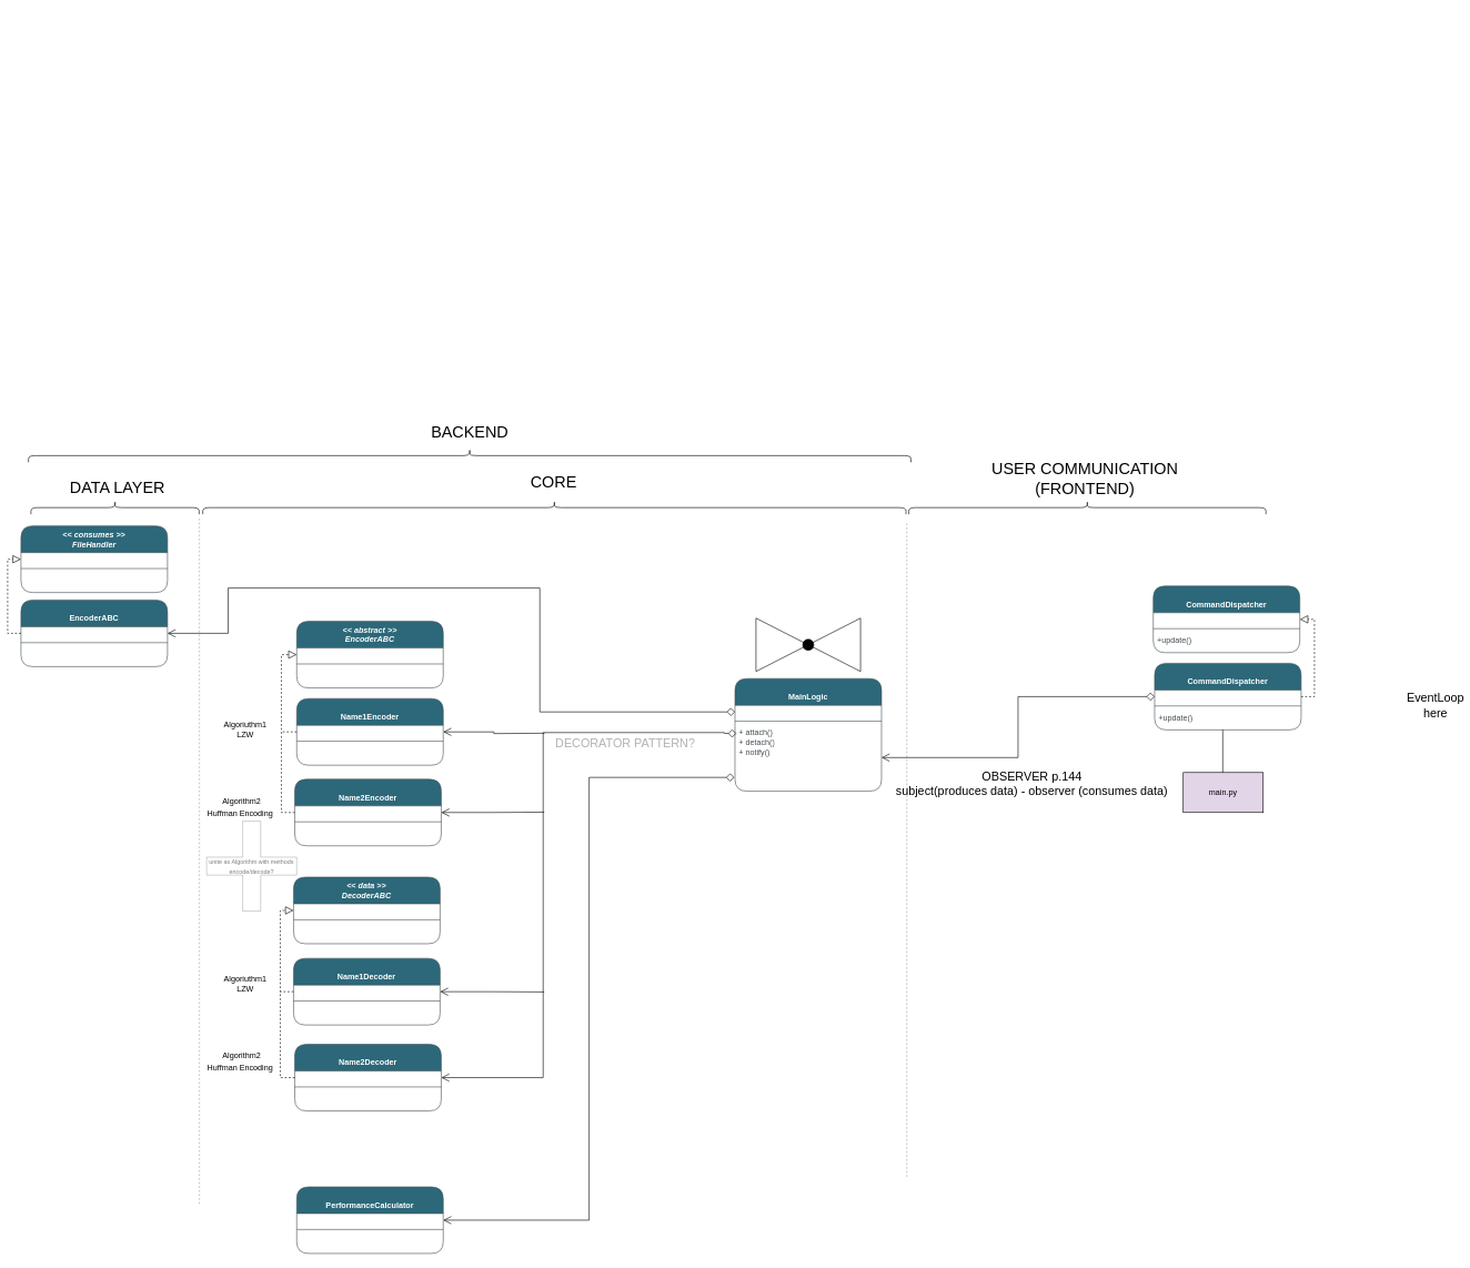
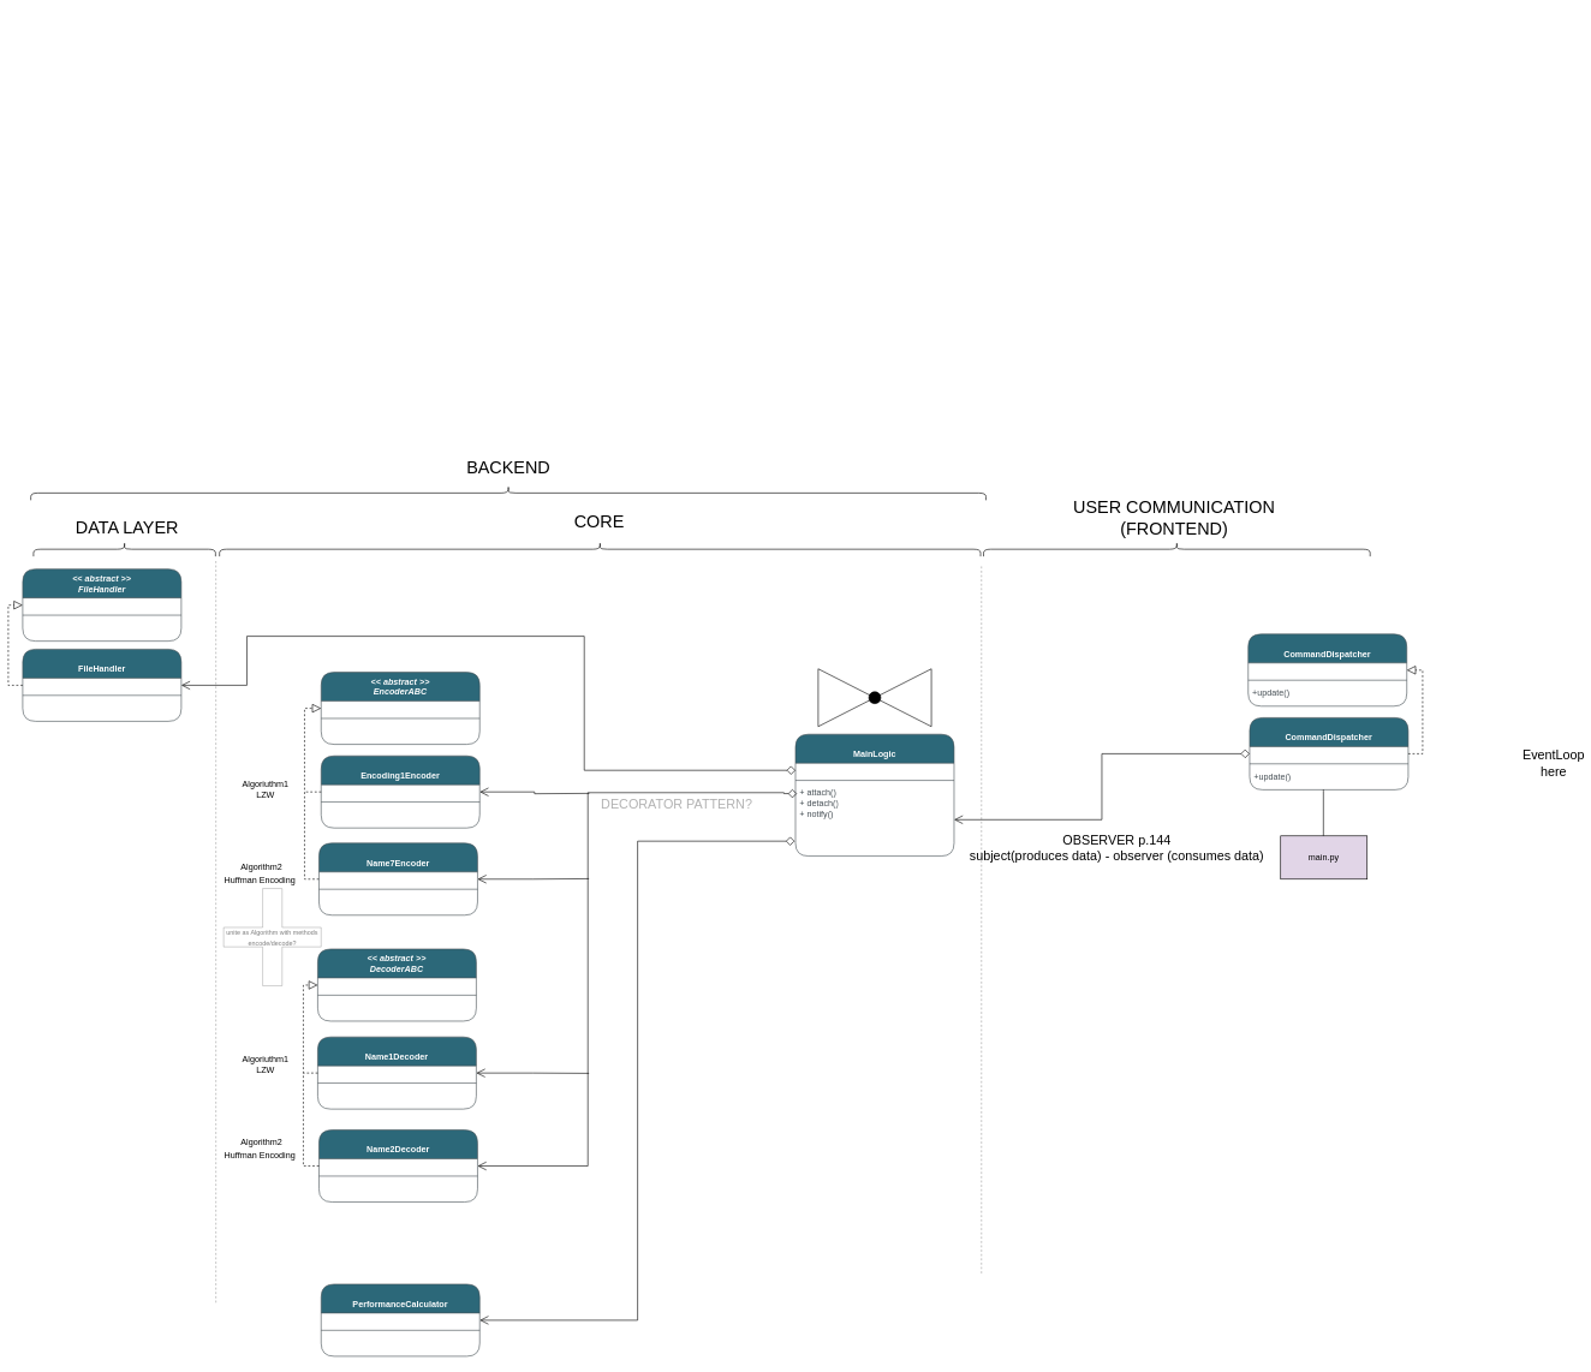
- <mxCell id="75" value="&lt;i style=&quot;border-color: var(--border-color);&quot;&gt;&amp;lt;&amp;lt; consumes &amp;gt;&amp;gt;&lt;/i&gt;&lt;br&gt;&lt;i&gt;FileHandler&lt;/i&gt;" style="swimlane;fontStyle=1;align=center;verticalAlign=top;childLayout=stackLayout;horizontal=1;startSize=40;horizontalStack=0;resizeParent=1;resizeParentMax=0;resizeLast=0;collapsible=1;marginBottom=0;whiteSpace=wrap;html=1;strokeColor=#464F55;fontColor=#FFFFFF;fillColor=#2C6879;rounded=1;labelBackgroundColor=none;" vertex="1" parent="1"><mxGeometry x="20" y="788.75" width="220" height="100" as="geometry"><mxRectangle x="299" y="276" width="120" height="40" as="alternateBounds" /></mxGeometry></mxCell>
+ <mxCell id="75" value="&lt;i style=&quot;border-color: var(--border-color);&quot;&gt;&amp;lt;&amp;lt; abstract &amp;gt;&amp;gt;&lt;/i&gt;&lt;br&gt;&lt;i&gt;FileHandler&lt;/i&gt;" style="swimlane;fontStyle=1;align=center;verticalAlign=top;childLayout=stackLayout;horizontal=1;startSize=40;horizontalStack=0;resizeParent=1;resizeParentMax=0;resizeLast=0;collapsible=1;marginBottom=0;whiteSpace=wrap;html=1;strokeColor=#464F55;fontColor=#FFFFFF;fillColor=#2C6879;rounded=1;labelBackgroundColor=none;" vertex="1" parent="1"><mxGeometry x="20" y="788.75" width="220" height="100" as="geometry"><mxRectangle x="299" y="276" width="120" height="40" as="alternateBounds" /></mxGeometry></mxCell>
- <mxCell id="37" value="&lt;br&gt;EncoderABC" style="swimlane;fontStyle=1;align=center;verticalAlign=top;childLayout=stackLayout;horizontal=1;startSize=40;horizontalStack=0;resizeParent=1;resizeParentMax=0;resizeLast=0;collapsible=1;marginBottom=0;whiteSpace=wrap;html=1;strokeColor=#464F55;fontColor=#FFFFFF;fillColor=#2C6879;rounded=1;labelBackgroundColor=none;" parent="1" vertex="1"><mxGeometry x="20" y="900" width="220" height="100" as="geometry"><mxRectangle x="299" y="276" width="120" height="40" as="alternateBounds" /></mxGeometry></mxCell>
+ <mxCell id="37" value="&lt;br&gt;FileHandler" style="swimlane;fontStyle=1;align=center;verticalAlign=top;childLayout=stackLayout;horizontal=1;startSize=40;horizontalStack=0;resizeParent=1;resizeParentMax=0;resizeLast=0;collapsible=1;marginBottom=0;whiteSpace=wrap;html=1;strokeColor=#464F55;fontColor=#FFFFFF;fillColor=#2C6879;rounded=1;labelBackgroundColor=none;" parent="1" vertex="1"><mxGeometry x="20" y="900" width="220" height="100" as="geometry"><mxRectangle x="299" y="276" width="120" height="40" as="alternateBounds" /></mxGeometry></mxCell>
- <mxCell id="12" value="&lt;br&gt;Name1Encoder" style="swimlane;fontStyle=1;align=center;verticalAlign=top;childLayout=stackLayout;horizontal=1;startSize=40;horizontalStack=0;resizeParent=1;resizeParentMax=0;resizeLast=0;collapsible=1;marginBottom=0;whiteSpace=wrap;html=1;strokeColor=#464F55;fontColor=#FFFFFF;fillColor=#2C6879;rounded=1;labelBackgroundColor=none;" parent="1" vertex="1"><mxGeometry x="434" y="1048" width="220" height="100" as="geometry"><mxRectangle x="299" y="276" width="120" height="40" as="alternateBounds" /></mxGeometry></mxCell>
+ <mxCell id="12" value="&lt;br&gt;Encoding1Encoder" style="swimlane;fontStyle=1;align=center;verticalAlign=top;childLayout=stackLayout;horizontal=1;startSize=40;horizontalStack=0;resizeParent=1;resizeParentMax=0;resizeLast=0;collapsible=1;marginBottom=0;whiteSpace=wrap;html=1;strokeColor=#464F55;fontColor=#FFFFFF;fillColor=#2C6879;rounded=1;labelBackgroundColor=none;" parent="1" vertex="1"><mxGeometry x="434" y="1048" width="220" height="100" as="geometry"><mxRectangle x="299" y="276" width="120" height="40" as="alternateBounds" /></mxGeometry></mxCell>
- <mxCell id="19" value="&lt;br&gt;Name2Encoder" style="swimlane;fontStyle=1;align=center;verticalAlign=top;childLayout=stackLayout;horizontal=1;startSize=40;horizontalStack=0;resizeParent=1;resizeParentMax=0;resizeLast=0;collapsible=1;marginBottom=0;whiteSpace=wrap;html=1;strokeColor=#464F55;fontColor=#FFFFFF;fillColor=#2C6879;rounded=1;labelBackgroundColor=none;" parent="1" vertex="1"><mxGeometry x="431" y="1169" width="220" height="100" as="geometry"><mxRectangle x="299" y="276" width="120" height="40" as="alternateBounds" /></mxGeometry></mxCell>
+ <mxCell id="19" value="&lt;br&gt;Name7Encoder" style="swimlane;fontStyle=1;align=center;verticalAlign=top;childLayout=stackLayout;horizontal=1;startSize=40;horizontalStack=0;resizeParent=1;resizeParentMax=0;resizeLast=0;collapsible=1;marginBottom=0;whiteSpace=wrap;html=1;strokeColor=#464F55;fontColor=#FFFFFF;fillColor=#2C6879;rounded=1;labelBackgroundColor=none;" parent="1" vertex="1"><mxGeometry x="431" y="1169" width="220" height="100" as="geometry"><mxRectangle x="299" y="276" width="120" height="40" as="alternateBounds" /></mxGeometry></mxCell>
- <mxCell id="8" value="&lt;i&gt;&amp;lt;&amp;lt; data &amp;gt;&amp;gt;&lt;br&gt;DecoderABC&lt;/i&gt;" style="swimlane;fontStyle=1;align=center;verticalAlign=top;childLayout=stackLayout;horizontal=1;startSize=40;horizontalStack=0;resizeParent=1;resizeParentMax=0;resizeLast=0;collapsible=1;marginBottom=0;whiteSpace=wrap;html=1;strokeColor=#464F55;fontColor=#FFFFFF;fillColor=#2C6879;rounded=1;labelBackgroundColor=none;" parent="1" vertex="1"><mxGeometry x="429.25" y="1316" width="220" height="100" as="geometry"><mxRectangle x="299" y="276" width="120" height="40" as="alternateBounds" /></mxGeometry></mxCell>
+ <mxCell id="8" value="&lt;i&gt;&amp;lt;&amp;lt; abstract &amp;gt;&amp;gt;&lt;br&gt;DecoderABC&lt;/i&gt;" style="swimlane;fontStyle=1;align=center;verticalAlign=top;childLayout=stackLayout;horizontal=1;startSize=40;horizontalStack=0;resizeParent=1;resizeParentMax=0;resizeLast=0;collapsible=1;marginBottom=0;whiteSpace=wrap;html=1;strokeColor=#464F55;fontColor=#FFFFFF;fillColor=#2C6879;rounded=1;labelBackgroundColor=none;" parent="1" vertex="1"><mxGeometry x="429.25" y="1316" width="220" height="100" as="geometry"><mxRectangle x="299" y="276" width="120" height="40" as="alternateBounds" /></mxGeometry></mxCell>
